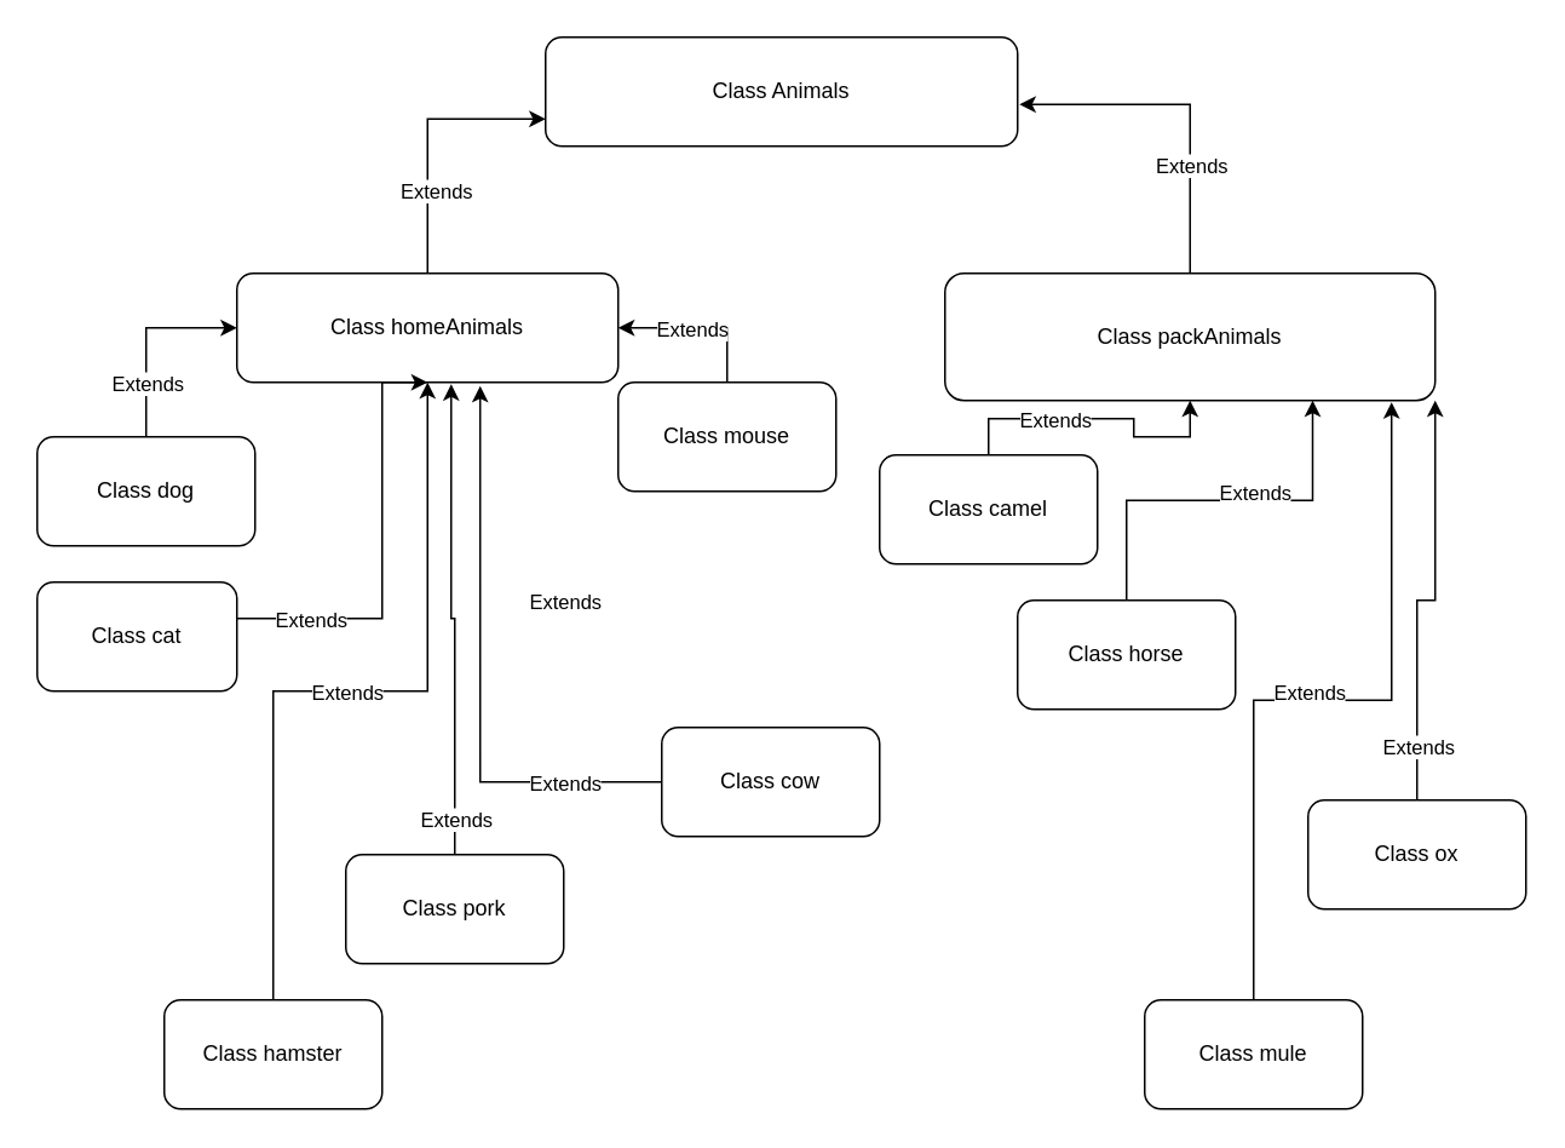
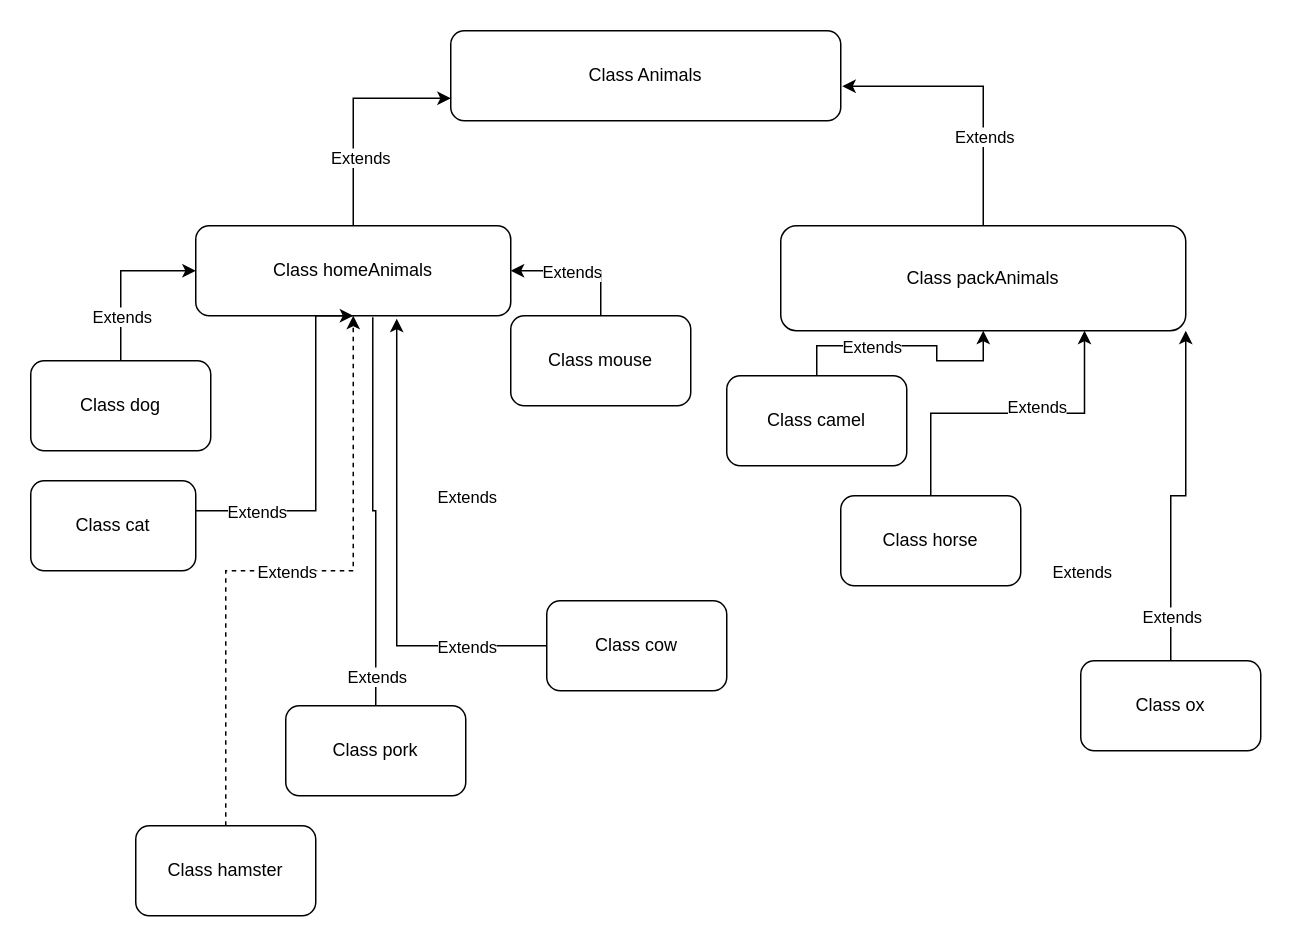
- <mxCell id="18" style="edgeStyle=orthogonalEdgeStyle;rounded=0;orthogonalLoop=1;jettySize=auto;html=1;entryX=0.562;entryY=1.017;entryDx=0;entryDy=0;entryPerimeter=0;" edge="1" parent="1" source="19" target="5"><mxGeometry relative="1" as="geometry" /></mxCell>
+ <mxCell id="18" style="edgeStyle=orthogonalEdgeStyle;rounded=0;orthogonalLoop=1;jettySize=auto;html=1;entryX=0.562;entryY=1.017;entryDx=0;entryDy=0;entryPerimeter=0;endArrow=none;" edge="1" parent="1" source="19" target="5"><mxGeometry relative="1" as="geometry" /></mxCell>
- <mxCell id="24" style="edgeStyle=orthogonalEdgeStyle;rounded=0;orthogonalLoop=1;jettySize=auto;html=1;entryX=0.911;entryY=1.014;entryDx=0;entryDy=0;entryPerimeter=0;" edge="1" parent="1" source="25" target="7"><mxGeometry relative="1" as="geometry"><mxPoint x="770" y="260" as="targetPoint" /></mxGeometry></mxCell>
- <mxCell id="12" style="edgeStyle=orthogonalEdgeStyle;rounded=0;orthogonalLoop=1;jettySize=auto;html=1;entryX=0.5;entryY=1;entryDx=0;entryDy=0;" edge="1" parent="1" source="13" target="5"><mxGeometry relative="1" as="geometry"><mxPoint x="240" y="260" as="targetPoint" /></mxGeometry></mxCell>
+ <mxCell id="12" style="edgeStyle=orthogonalEdgeStyle;rounded=0;orthogonalLoop=1;jettySize=auto;html=1;entryX=0.5;entryY=1;entryDx=0;entryDy=0;dashed=1;" edge="1" parent="1" source="13" target="5"><mxGeometry relative="1" as="geometry"><mxPoint x="240" y="260" as="targetPoint" /></mxGeometry></mxCell>
- <mxCell id="25" value="Class mule" style="rounded=1;whiteSpace=wrap;html=1;" vertex="1" parent="1"><mxGeometry x="630" y="550" width="120" height="60" as="geometry" /></mxCell>
